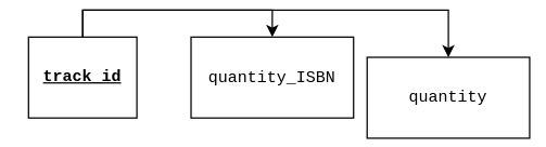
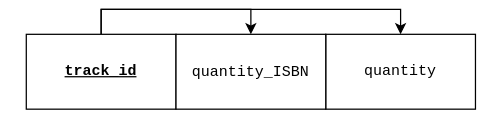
- <mxCell id="4" value="&lt;b&gt;&lt;u&gt;track_id&lt;/u&gt;&lt;/b&gt;" style="rounded=0;whiteSpace=wrap;html=1;fontStyle=0;fontFamily=Courier New;" vertex="1" parent="1"><mxGeometry x="20" y="20" width="80" height="60" as="geometry" /></mxCell>
+ <mxCell id="4" value="&lt;b&gt;&lt;u&gt;track_id&lt;/u&gt;&lt;/b&gt;" style="rounded=0;whiteSpace=wrap;html=1;fontStyle=0;fontFamily=Courier New;" vertex="1" parent="1"><mxGeometry x="20" y="20" width="120" height="60" as="geometry" /></mxCell>
- <mxCell id="5" value="quantity" style="rounded=0;whiteSpace=wrap;html=1;fontFamily=Courier New;" vertex="1" parent="1"><mxGeometry x="270" y="35" width="120" height="60" as="geometry" /></mxCell>
+ <mxCell id="5" value="quantity" style="rounded=0;whiteSpace=wrap;html=1;fontFamily=Courier New;" vertex="1" parent="1"><mxGeometry x="260" y="20" width="120" height="60" as="geometry" /></mxCell>
